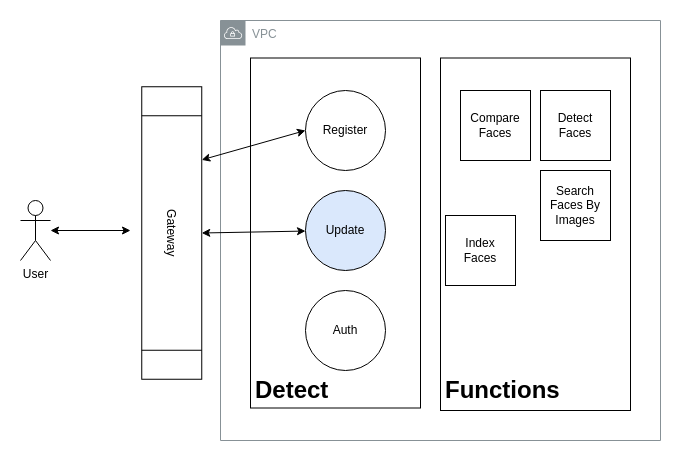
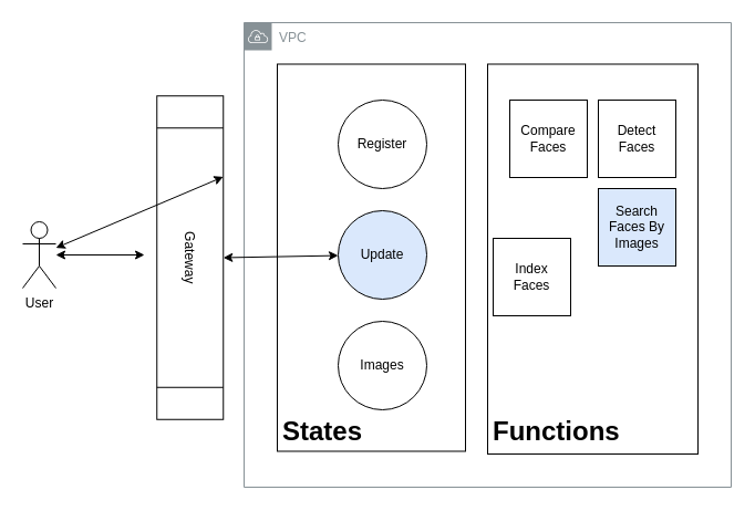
- <mxCell id="6" value="" style="endArrow=classic;startArrow=classic;html=1;exitX=0.25;exitY=0;exitDx=0;exitDy=0;entryX=0;entryY=0.5;entryDx=0;entryDy=0;" parent="1" source="5" target="7" edge="1"><mxGeometry width="50" height="50" relative="1" as="geometry"><mxPoint x="320" y="340" as="sourcePoint" /><mxPoint x="310" y="140" as="targetPoint" /></mxGeometry></mxCell>
+ <mxCell id="6" value="" style="endArrow=classic;startArrow=classic;html=1;exitX=0.25;exitY=0;exitDx=0;exitDy=0;" parent="1" source="5" target="4" edge="1"><mxGeometry width="50" height="50" relative="1" as="geometry"><mxPoint x="320" y="340" as="sourcePoint" /><mxPoint x="310" y="140" as="targetPoint" /></mxGeometry></mxCell>
- <mxCell id="17" value="Search&lt;br&gt;Faces By&lt;br&gt;Images" style="whiteSpace=wrap;html=1;aspect=fixed;" parent="1" vertex="1"><mxGeometry x="540" y="170" width="70" height="70" as="geometry" /></mxCell>
+ <mxCell id="17" value="Search&lt;br&gt;Faces By&lt;br&gt;Images" style="whiteSpace=wrap;html=1;aspect=fixed;fillColor=#dae8fc;" parent="1" vertex="1"><mxGeometry x="540" y="170" width="70" height="70" as="geometry" /></mxCell>
- <mxCell id="9" value="Auth" style="ellipse;whiteSpace=wrap;html=1;aspect=fixed;" parent="1" vertex="1"><mxGeometry x="305" y="290" width="80" height="80" as="geometry" /></mxCell>
+ <mxCell id="9" value="Images" style="ellipse;whiteSpace=wrap;html=1;aspect=fixed;" parent="1" vertex="1"><mxGeometry x="305" y="290" width="80" height="80" as="geometry" /></mxCell>
- <mxCell id="11" value="&lt;h1&gt;Detect&lt;/h1&gt;" style="text;html=1;strokeColor=none;fillColor=none;spacing=5;spacingTop=-20;whiteSpace=wrap;overflow=hidden;rounded=0;fontStyle=1" parent="1" vertex="1"><mxGeometry x="250" y="370" width="100" height="40" as="geometry" /></mxCell>
+ <mxCell id="11" value="&lt;h1&gt;States&lt;/h1&gt;" style="text;html=1;strokeColor=none;fillColor=none;spacing=5;spacingTop=-20;whiteSpace=wrap;overflow=hidden;rounded=0;fontStyle=1" parent="1" vertex="1"><mxGeometry x="250" y="370" width="100" height="40" as="geometry" /></mxCell>
